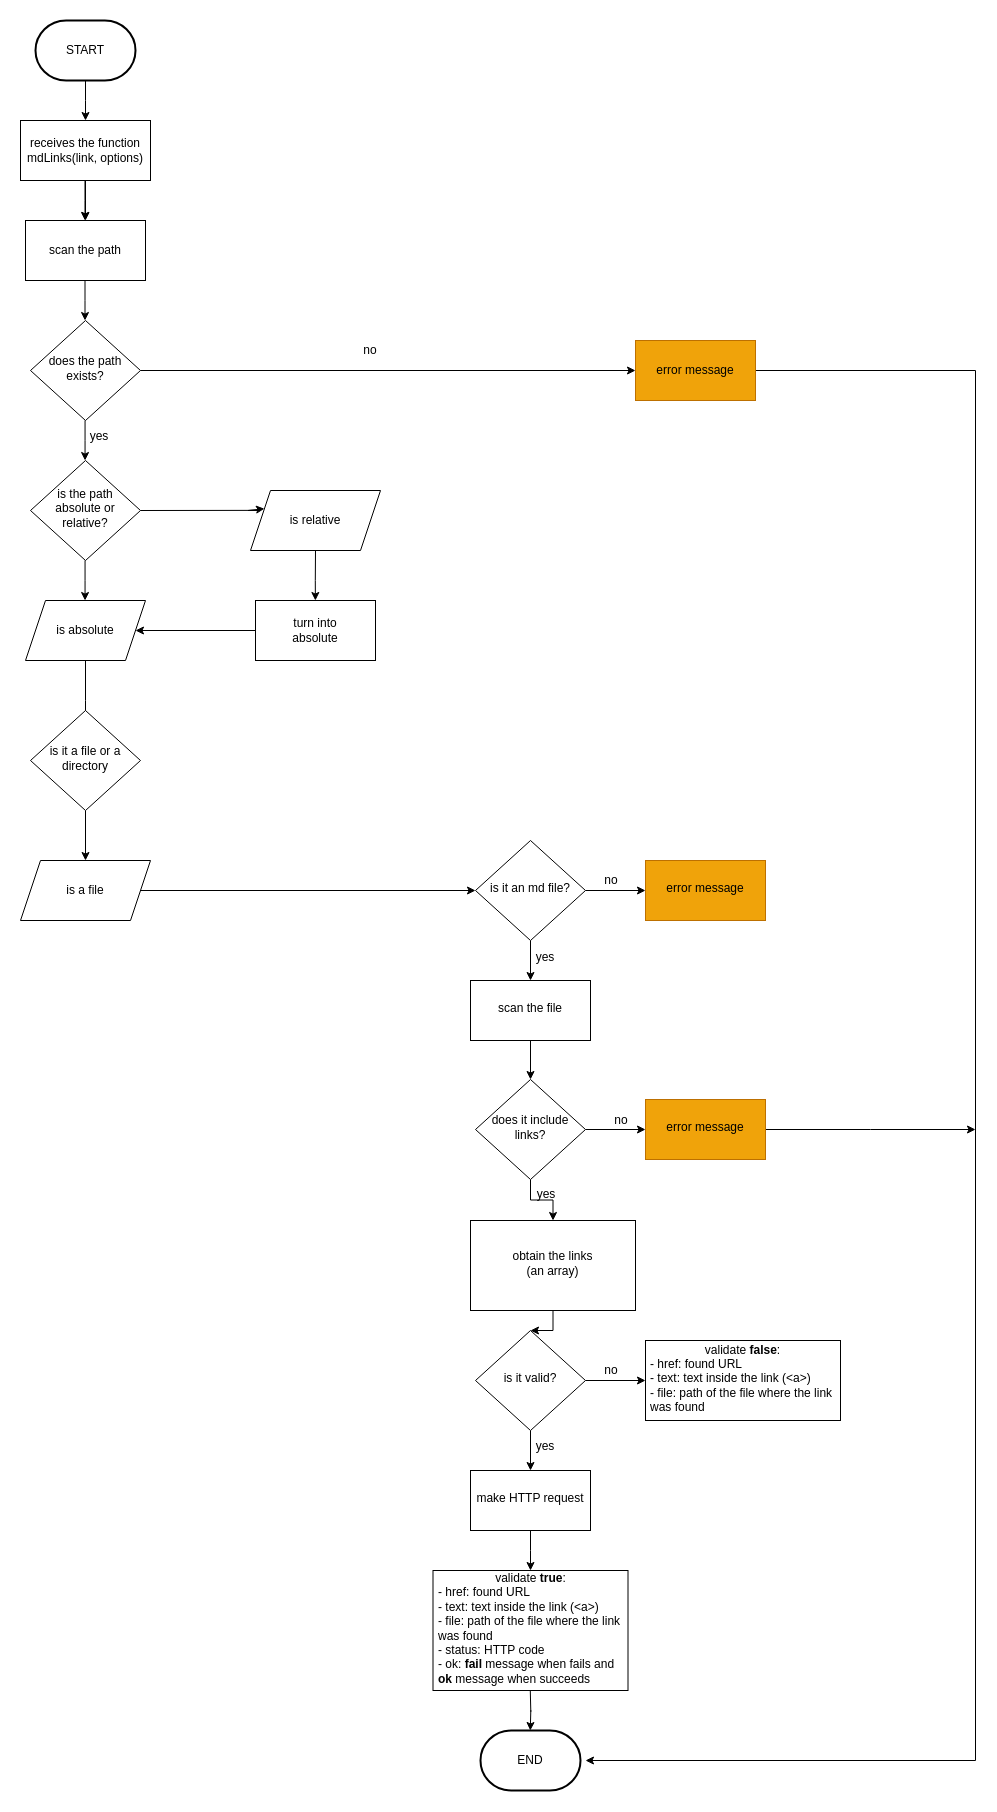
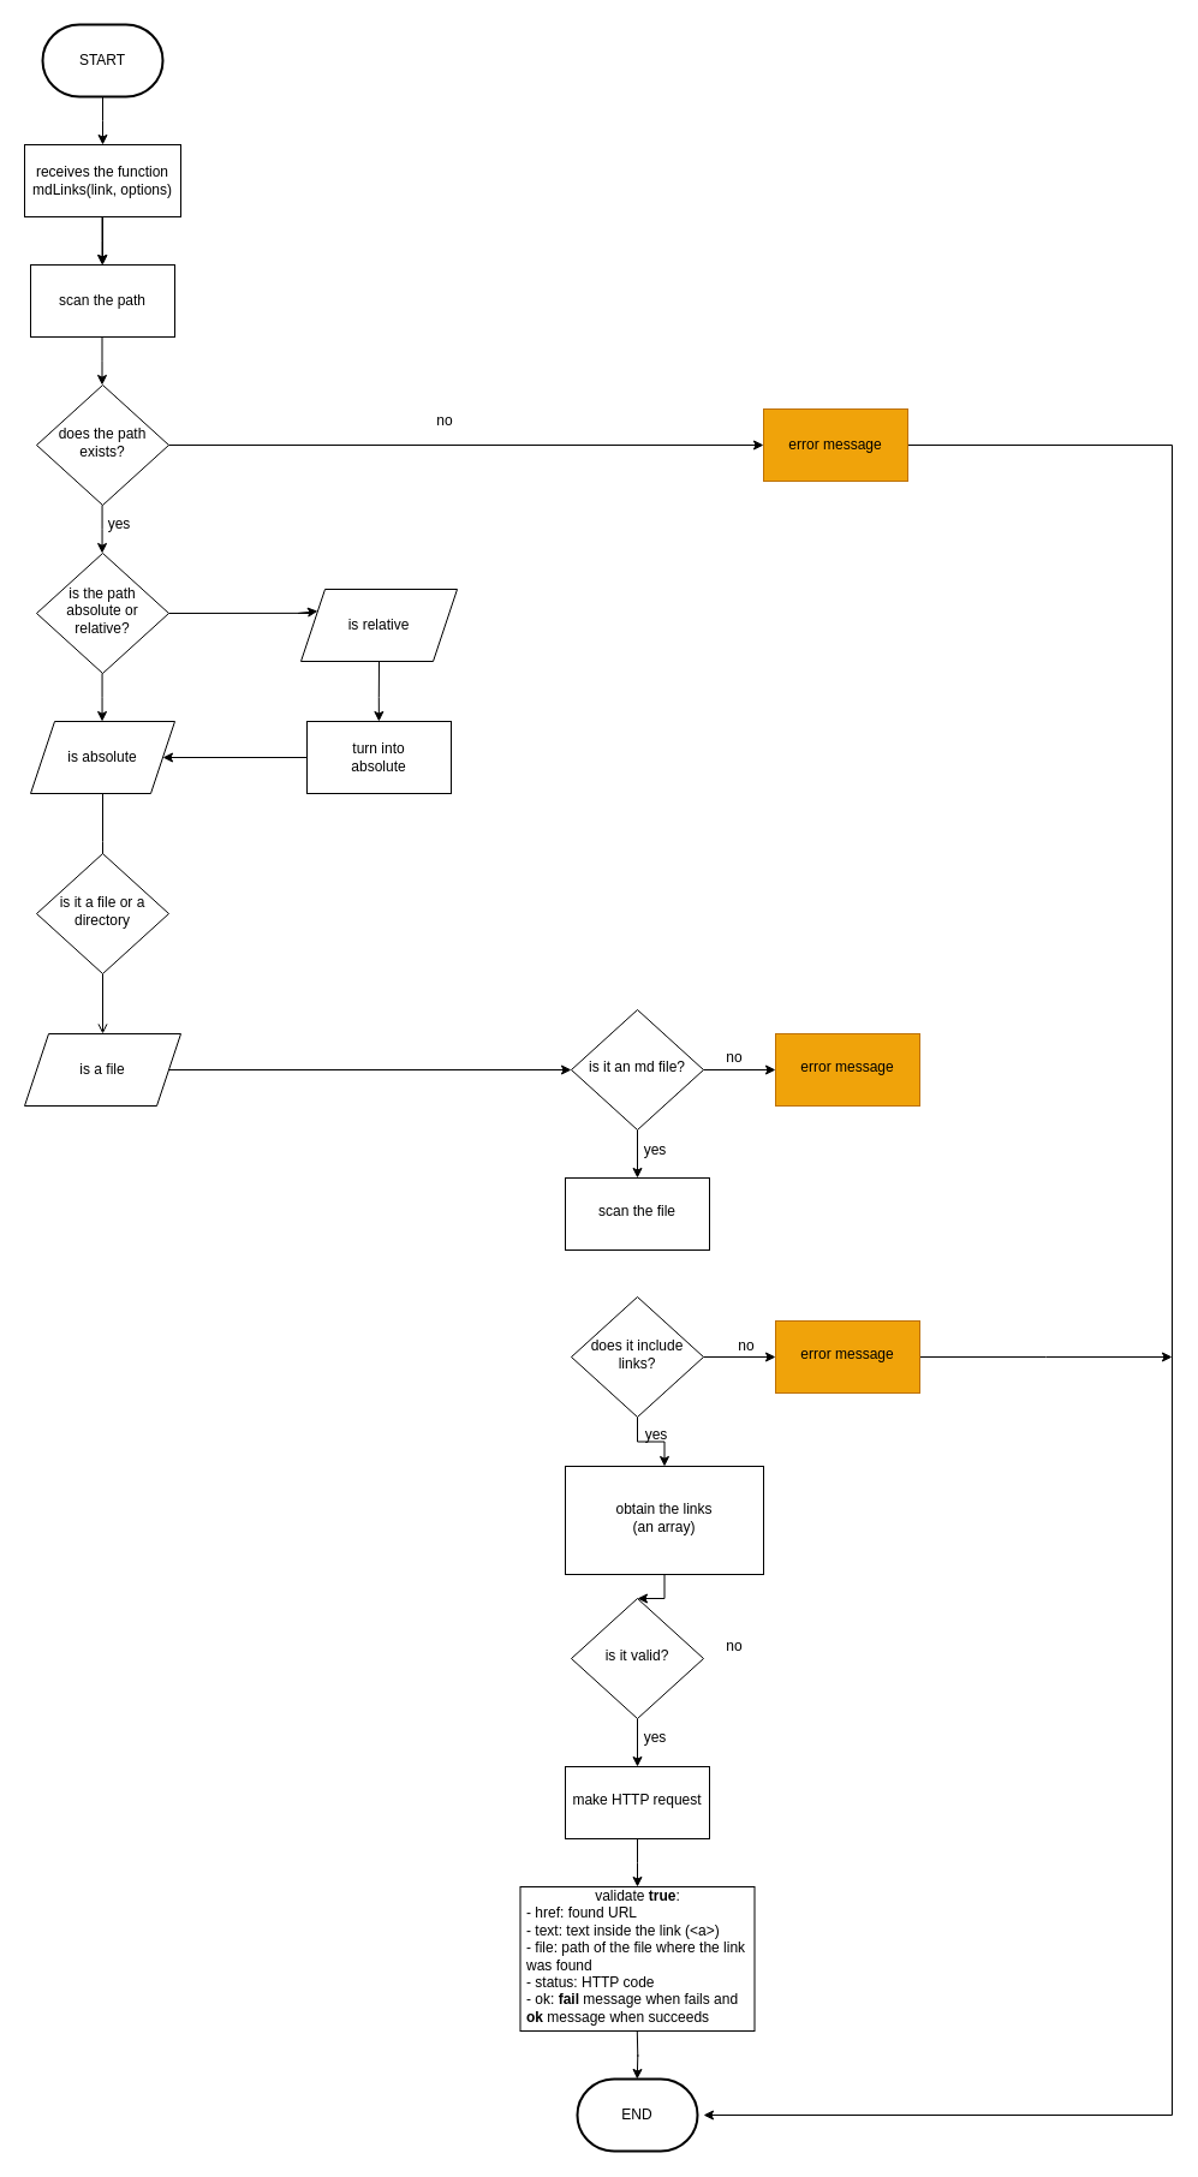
- <mxCell id="25" value="" style="edgeStyle=orthogonalEdgeStyle;rounded=0;orthogonalLoop=1;jettySize=auto;html=1;" edge="1" parent="1" source="26" target="33"><mxGeometry relative="1" as="geometry" /></mxCell>
+ <mxCell id="25" value="" style="edgeStyle=orthogonalEdgeStyle;rounded=0;orthogonalLoop=1;jettySize=auto;html=1;endArrow=open;" edge="1" parent="1" source="26" target="33"><mxGeometry relative="1" as="geometry" /></mxCell>
- <mxCell id="34" value="" style="edgeStyle=orthogonalEdgeStyle;rounded=0;orthogonalLoop=1;jettySize=auto;html=1;entryX=0.5;entryY=0;entryDx=0;entryDy=0;" edge="1" parent="1" source="35" target="41"><mxGeometry relative="1" as="geometry" /></mxCell>
- <mxCell id="46" value="" style="edgeStyle=orthogonalEdgeStyle;rounded=0;orthogonalLoop=1;jettySize=auto;html=1;" edge="1" parent="1" source="48" target="49"><mxGeometry relative="1" as="geometry" /></mxCell>
- <mxCell id="49" value="validate &lt;b&gt;false&lt;/b&gt;:&lt;br&gt;&lt;div style=&quot;text-align: left;&quot;&gt;&lt;span style=&quot;background-color: initial;&quot;&gt;- href: found URL&lt;/span&gt;&lt;/div&gt;&lt;div style=&quot;text-align: left;&quot;&gt;&lt;span style=&quot;background-color: initial;&quot;&gt;- text: text inside the link (&amp;lt;a&amp;gt;)&lt;/span&gt;&lt;/div&gt;&lt;div style=&quot;text-align: left;&quot;&gt;&lt;span style=&quot;background-color: initial;&quot;&gt;- file: path of the file where the link was found&lt;/span&gt;&lt;/div&gt;" style="whiteSpace=wrap;html=1;shadow=0;strokeWidth=1;spacing=6;spacingTop=-4;" vertex="1" parent="1"><mxGeometry x="645" y="1340" width="195" height="80" as="geometry" /></mxCell>
